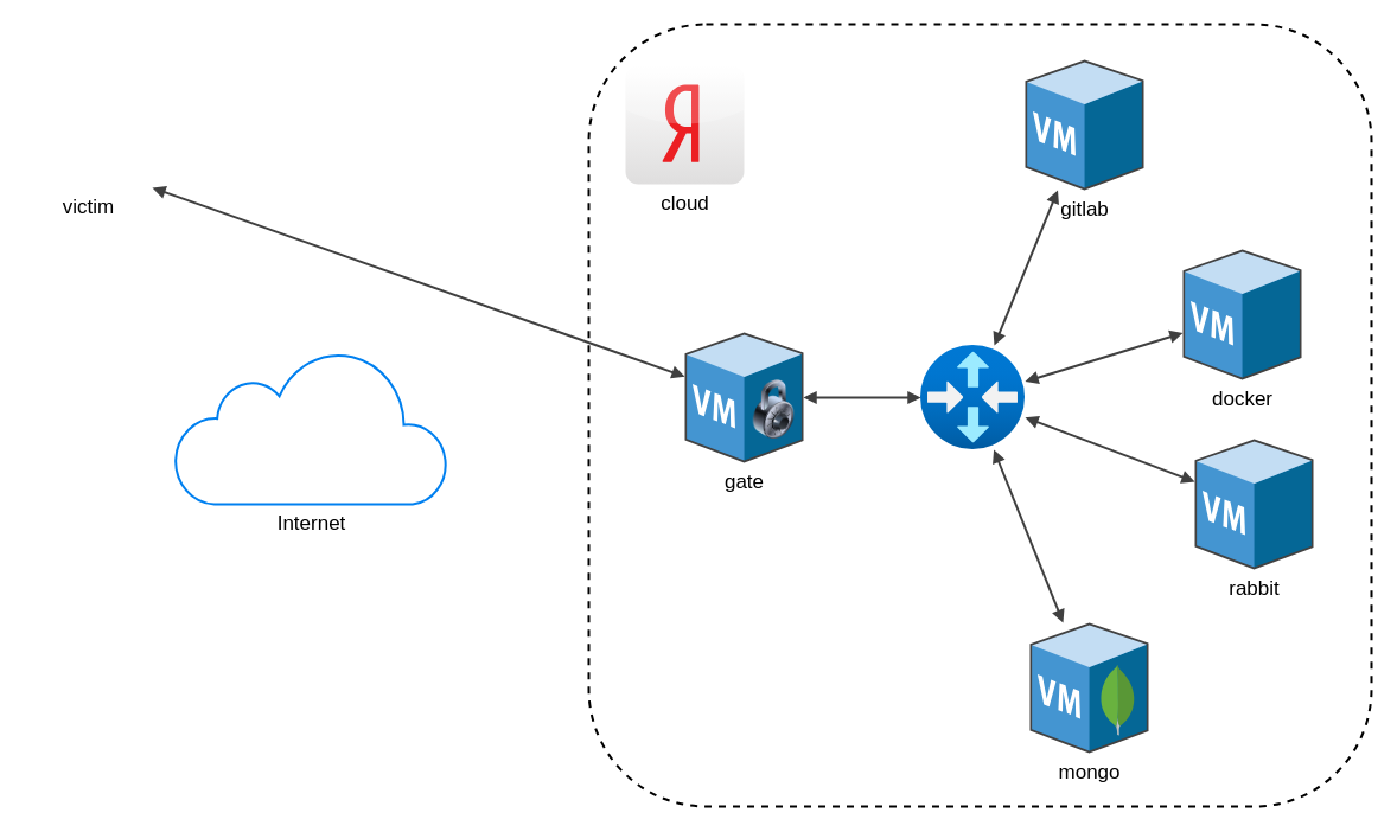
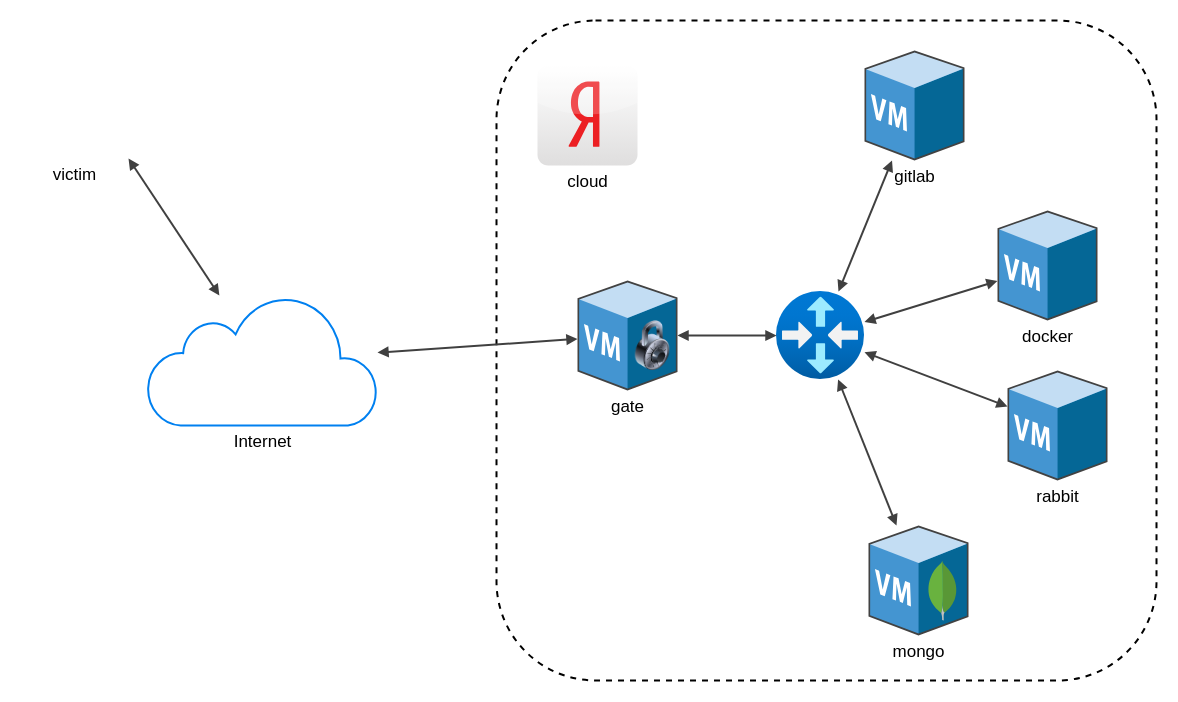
- <mxCell id="26" value="cloud" style="dashed=0;outlineConnect=0;html=1;align=center;labelPosition=center;verticalLabelPosition=bottom;verticalAlign=top;shape=mxgraph.webicons.yandex;gradientColor=#DFDEDE;sketch=0;fillStyle=auto;fontSize=17;" parent="1" vertex="1"><mxGeometry x="527" y="55" width="100" height="100" as="geometry" /></mxCell>
+ <mxCell id="26" value="cloud" style="dashed=0;outlineConnect=0;html=1;align=center;labelPosition=center;verticalLabelPosition=bottom;verticalAlign=top;shape=mxgraph.webicons.yandex;gradientColor=#DFDEDE;sketch=0;fillStyle=auto;fontSize=17;" parent="1" vertex="1"><mxGeometry x="537" y="65" width="100" height="100" as="geometry" /></mxCell>
- <mxCell id="28" value="" style="edgeStyle=none;rounded=0;html=1;jettySize=auto;orthogonalLoop=1;strokeColor=#404040;strokeWidth=2;fontColor=#000000;jumpStyle=none;endArrow=block;endFill=1;startArrow=block;startFill=1;exitX=1;exitY=1;exitDx=0;exitDy=0;" parent="1" source="27" target="18" edge="1"><mxGeometry width="100" relative="1" as="geometry"><mxPoint x="180" y="150" as="sourcePoint" /><mxPoint x="100" y="270" as="targetPoint" /></mxGeometry></mxCell>
+ <mxCell id="28" value="" style="edgeStyle=none;rounded=0;html=1;jettySize=auto;orthogonalLoop=1;strokeColor=#404040;strokeWidth=2;fontColor=#000000;jumpStyle=none;endArrow=block;endFill=1;startArrow=block;startFill=1;exitX=1;exitY=1;exitDx=0;exitDy=0;" parent="1" source="27" target="3" edge="1"><mxGeometry width="100" relative="1" as="geometry"><mxPoint x="180" y="150" as="sourcePoint" /><mxPoint x="100" y="270" as="targetPoint" /></mxGeometry></mxCell>
+ <mxCell id="25" value="" style="edgeStyle=none;rounded=0;html=1;jettySize=auto;orthogonalLoop=1;strokeColor=#404040;strokeWidth=2;fontColor=#000000;jumpStyle=none;endArrow=block;endFill=1;startArrow=block;startFill=1;fontSize=17;" parent="1" source="3" target="18" edge="1"><mxGeometry width="100" relative="1" as="geometry"><mxPoint x="547" y="380" as="sourcePoint" /><mxPoint x="647" y="380" as="targetPoint" /></mxGeometry></mxCell>
